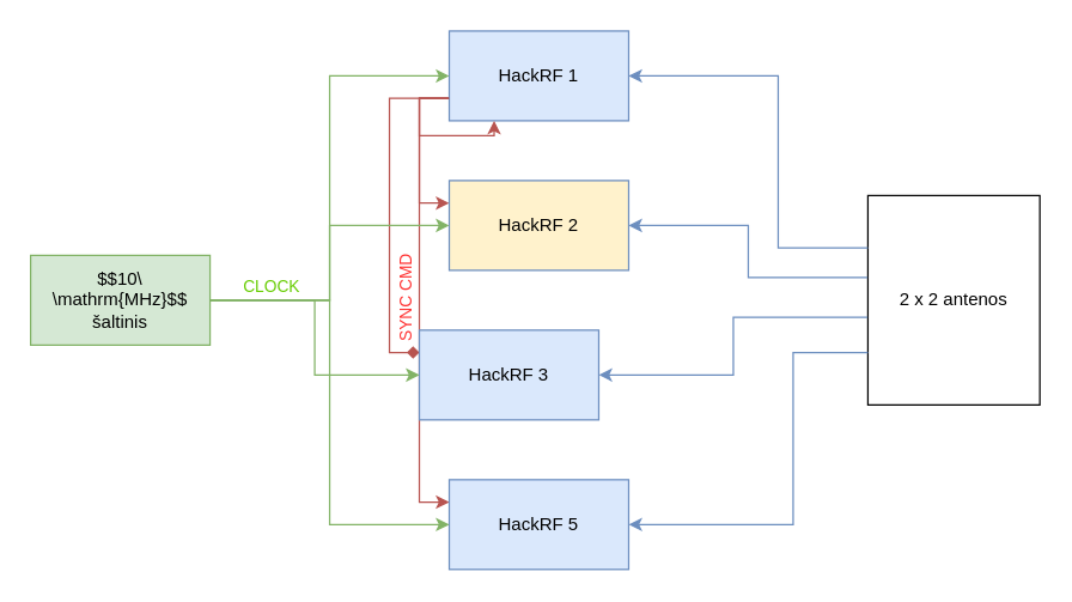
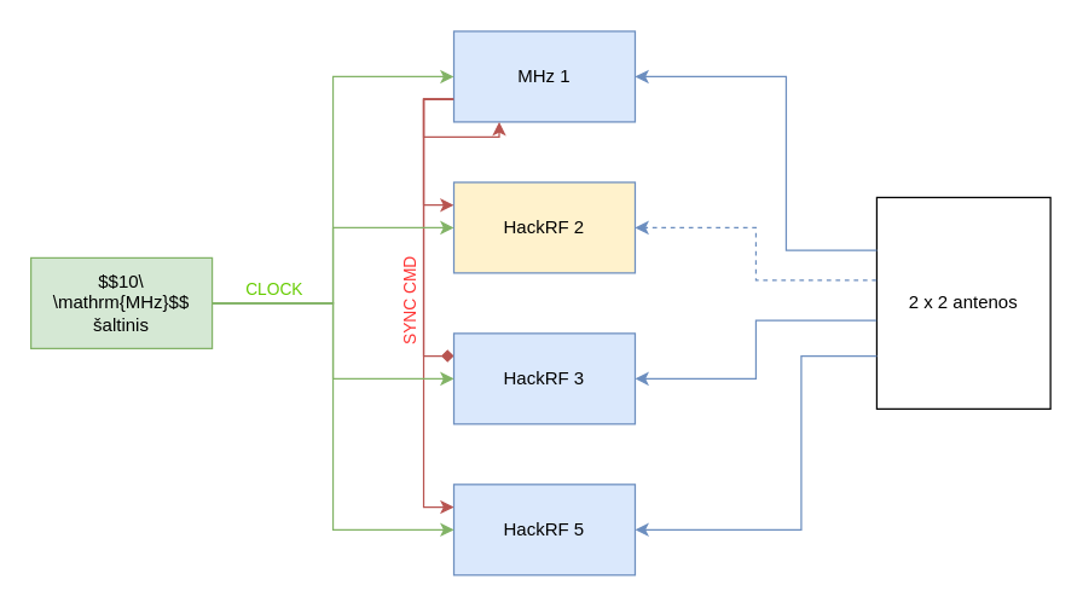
- <mxCell id="8" value="HackRF 1" style="rounded=0;whiteSpace=wrap;html=1;fillColor=#dae8fc;strokeColor=#6c8ebf;" vertex="1" parent="1"><mxGeometry x="300" y="20" width="120" height="60" as="geometry" /></mxCell>
+ <mxCell id="8" value="MHz 1" style="rounded=0;whiteSpace=wrap;html=1;fillColor=#dae8fc;strokeColor=#6c8ebf;" vertex="1" parent="1"><mxGeometry x="300" y="20" width="120" height="60" as="geometry" /></mxCell>
- <mxCell id="9" style="edgeStyle=orthogonalEdgeStyle;rounded=0;orthogonalLoop=1;jettySize=auto;html=1;exitX=-0.002;exitY=0.391;exitDx=0;exitDy=0;entryX=1;entryY=0.5;entryDx=0;entryDy=0;fillColor=#dae8fc;strokeColor=#6c8ebf;exitPerimeter=0;" edge="1" parent="1" source="2" target="10"><mxGeometry relative="1" as="geometry" /></mxCell>
+ <mxCell id="9" style="edgeStyle=orthogonalEdgeStyle;rounded=0;orthogonalLoop=1;jettySize=auto;html=1;exitX=-0.002;exitY=0.391;exitDx=0;exitDy=0;entryX=1;entryY=0.5;entryDx=0;entryDy=0;fillColor=#dae8fc;strokeColor=#6c8ebf;exitPerimeter=0;dashed=1;" edge="1" parent="1" source="2" target="10"><mxGeometry relative="1" as="geometry" /></mxCell>
- <mxCell id="12" value="HackRF 3" style="rounded=0;whiteSpace=wrap;html=1;fillColor=#dae8fc;strokeColor=#6c8ebf;" vertex="1" parent="1"><mxGeometry x="280" y="220" width="120" height="60" as="geometry" /></mxCell>
+ <mxCell id="12" value="HackRF 3" style="rounded=0;whiteSpace=wrap;html=1;fillColor=#dae8fc;strokeColor=#6c8ebf;" vertex="1" parent="1"><mxGeometry x="300" y="220" width="120" height="60" as="geometry" /></mxCell>
